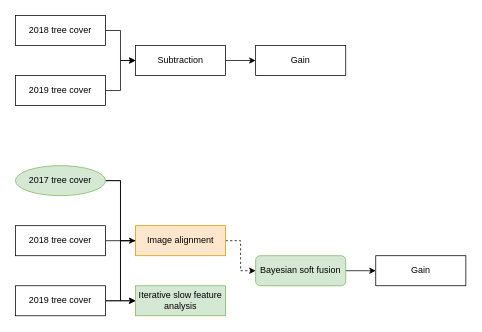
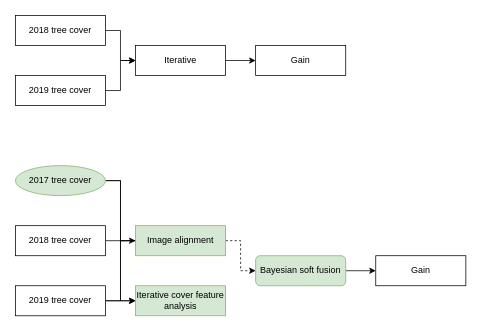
- <mxCell id="7" value="Subtraction" style="rounded=0;whiteSpace=wrap;html=1;" vertex="1" parent="1"><mxGeometry x="180" y="60" width="120" height="40" as="geometry" /></mxCell>
+ <mxCell id="7" value="Iterative" style="rounded=0;whiteSpace=wrap;html=1;" vertex="1" parent="1"><mxGeometry x="180" y="60" width="120" height="40" as="geometry" /></mxCell>
- <mxCell id="18" value="Image alignment" style="rounded=0;whiteSpace=wrap;html=1;fillColor=#ffe6cc;strokeColor=#d79b00;" vertex="1" parent="1"><mxGeometry x="180" y="300" width="120" height="40" as="geometry" /></mxCell>
+ <mxCell id="18" value="Image alignment" style="rounded=0;whiteSpace=wrap;html=1;fillColor=#d5e8d4;strokeColor=#d79b00;" vertex="1" parent="1"><mxGeometry x="180" y="300" width="120" height="40" as="geometry" /></mxCell>
- <mxCell id="19" value="Iterative slow feature analysis" style="rounded=0;whiteSpace=wrap;html=1;fillColor=#d5e8d4;strokeColor=#82b366;" vertex="1" parent="1"><mxGeometry x="180" y="380" width="120" height="40" as="geometry" /></mxCell>
+ <mxCell id="19" value="Iterative cover feature analysis" style="rounded=0;whiteSpace=wrap;html=1;fillColor=#d5e8d4;strokeColor=#82b366;" vertex="1" parent="1"><mxGeometry x="180" y="380" width="120" height="40" as="geometry" /></mxCell>
